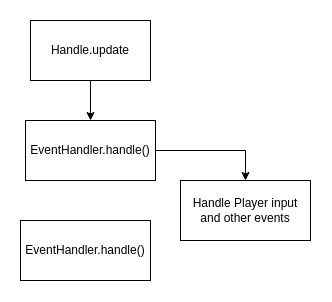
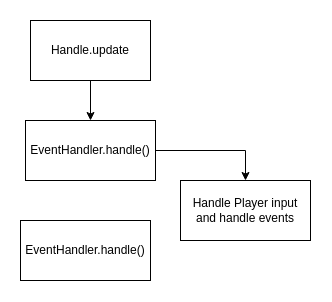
- <mxCell id="6" value="Handle Player input and other events" style="rounded=0;whiteSpace=wrap;html=1;" vertex="1" parent="1"><mxGeometry x="180" y="180" width="130" height="60" as="geometry" /></mxCell>
+ <mxCell id="6" value="Handle Player input and handle events" style="rounded=0;whiteSpace=wrap;html=1;" vertex="1" parent="1"><mxGeometry x="180" y="180" width="130" height="60" as="geometry" /></mxCell>
